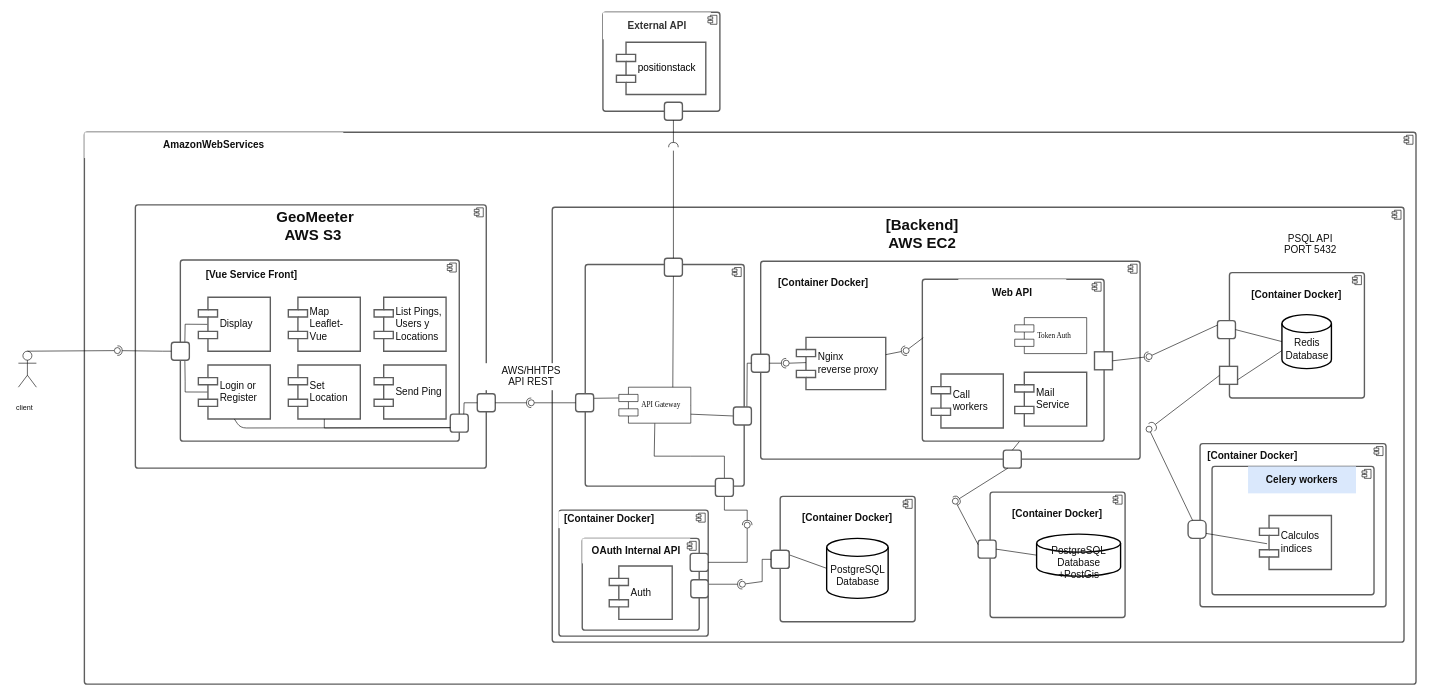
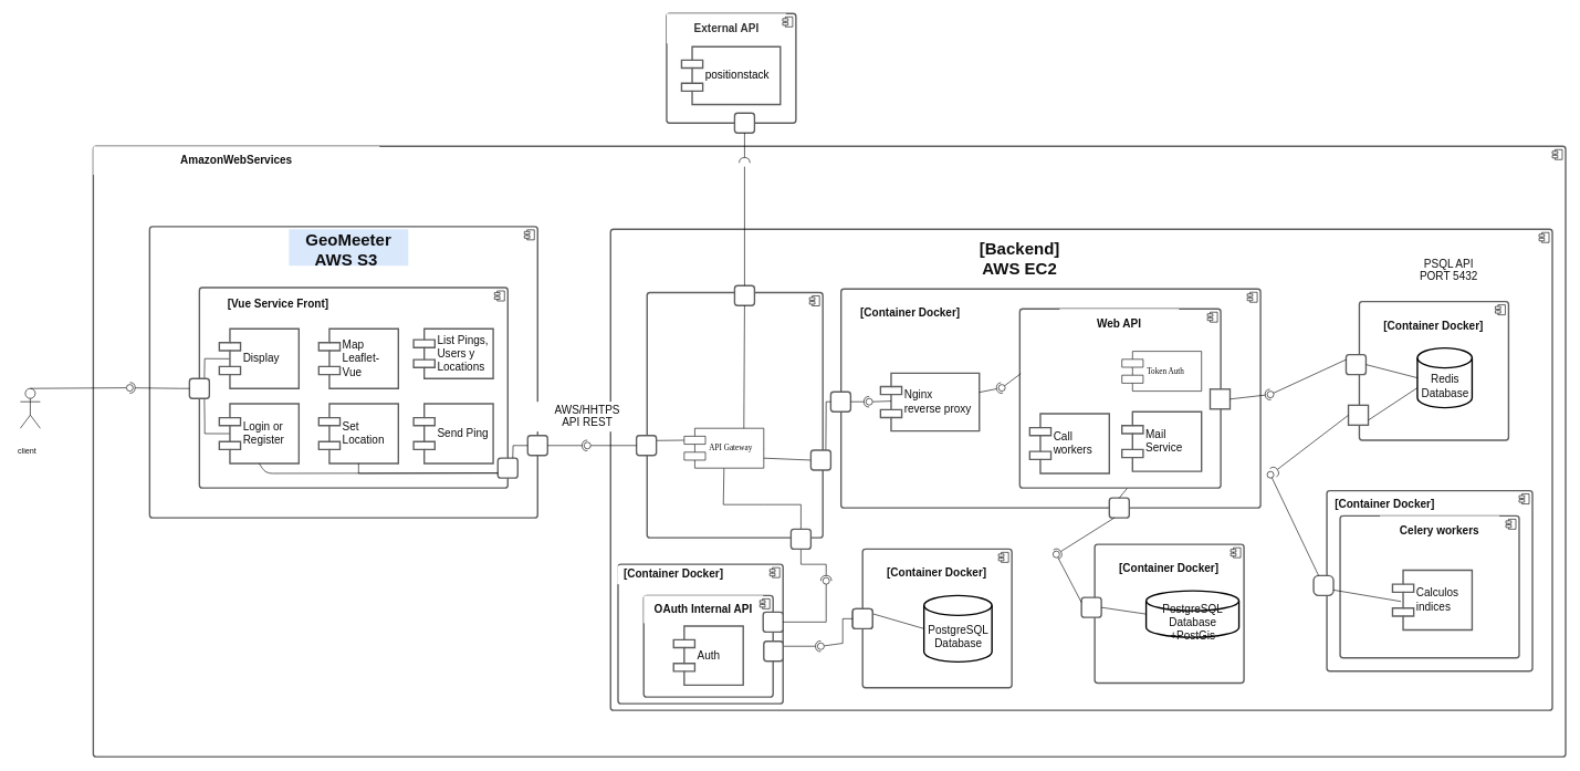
- <mxCell id="15" value="GeoMeeter AWS S3&amp;nbsp;" style="html=1;overflow=block;blockSpacing=1;whiteSpace=wrap;fontSize=25;fontColor=#0F0F0F;fontStyle=1;align=center;spacing=0;fillColor=#ffffff;strokeWidth=1.5;strokeColor=none;" parent="1" vertex="1"><mxGeometry x="435" y="345" width="180" height="55" as="geometry" /></mxCell>
+ <mxCell id="15" value="GeoMeeter AWS S3&amp;nbsp;" style="html=1;overflow=block;blockSpacing=1;whiteSpace=wrap;fontSize=25;fontColor=#0F0F0F;fontStyle=1;align=center;spacing=0;fillColor=#dae8fc;strokeWidth=1.5;strokeColor=none;" parent="1" vertex="1"><mxGeometry x="435" y="345" width="180" height="55" as="geometry" /></mxCell>
- <mxCell id="32" value="List Pings, Users y Locations" style="html=1;overflow=block;blockSpacing=1;whiteSpace=wrap;shape=component;align=left;spacingLeft=36;fontSize=16.7;fontColor=#0F0F0F;spacing=0;strokeColor=#5e5e5e;strokeOpacity=100;rounded=1;absoluteArcSize=1;arcSize=9;strokeWidth=2.3;" parent="1" vertex="1"><mxGeometry x="623" y="495" width="120" height="90" as="geometry" /></mxCell>
+ <mxCell id="32" value="List Pings, Users y Locations" style="html=1;overflow=block;blockSpacing=1;whiteSpace=wrap;shape=component;align=left;spacingLeft=36;fontSize=16.7;fontColor=#0F0F0F;spacing=0;strokeColor=#5e5e5e;strokeOpacity=100;rounded=1;absoluteArcSize=1;arcSize=9;strokeWidth=2.3;" parent="1" vertex="1"><mxGeometry x="623" y="495" width="120" height="75" as="geometry" /></mxCell>
- <mxCell id="124" value="Celery workers" style="html=1;overflow=block;blockSpacing=1;whiteSpace=wrap;fontSize=16.7;fontColor=#0F0F0F;fontStyle=1;align=center;spacing=0;fillColor=#dae8fc;strokeWidth=1.5;strokeColor=none;" parent="1" vertex="1"><mxGeometry x="2080" y="777" width="180" height="45" as="geometry" /></mxCell>
+ <mxCell id="124" value="Celery workers" style="html=1;overflow=block;blockSpacing=1;whiteSpace=wrap;fontSize=16.7;fontColor=#0F0F0F;fontStyle=1;align=center;spacing=0;fillColor=#ffffff;strokeWidth=1.5;strokeColor=none;" parent="1" vertex="1"><mxGeometry x="2080" y="777" width="180" height="45" as="geometry" /></mxCell>
- <mxCell id="91" value="PostgreSQL Database" style="shape=cylinder3;whiteSpace=wrap;html=1;boundedLbl=1;backgroundOutline=1;size=15;fontFamily=Helvetica;fontSize=16.7;align=center;strokeWidth=2.3;fontColor=#0F0F0F;" parent="89" vertex="1"><mxGeometry x="77.5" y="70" width="102.5" height="100" as="geometry" /></mxCell>
+ <mxCell id="91" value="PostgreSQL Database" style="shape=cylinder3;whiteSpace=wrap;html=1;boundedLbl=1;backgroundOutline=1;size=15;fontFamily=Helvetica;fontSize=16.7;align=center;strokeWidth=2.3;fontColor=#0F0F0F;" parent="89" vertex="1"><mxGeometry x="92.5" y="70" width="102.5" height="100" as="geometry" /></mxCell>
